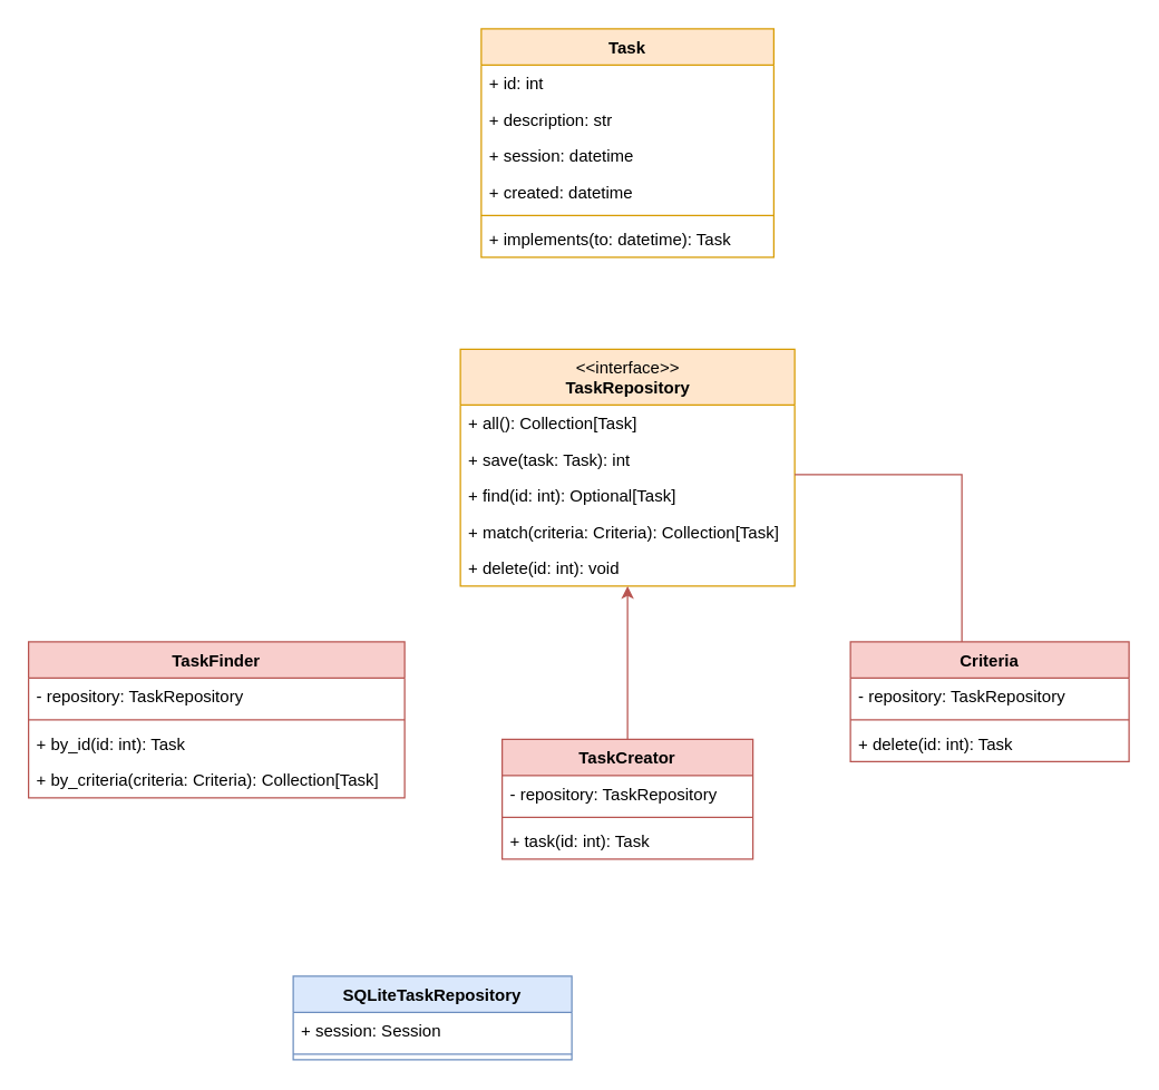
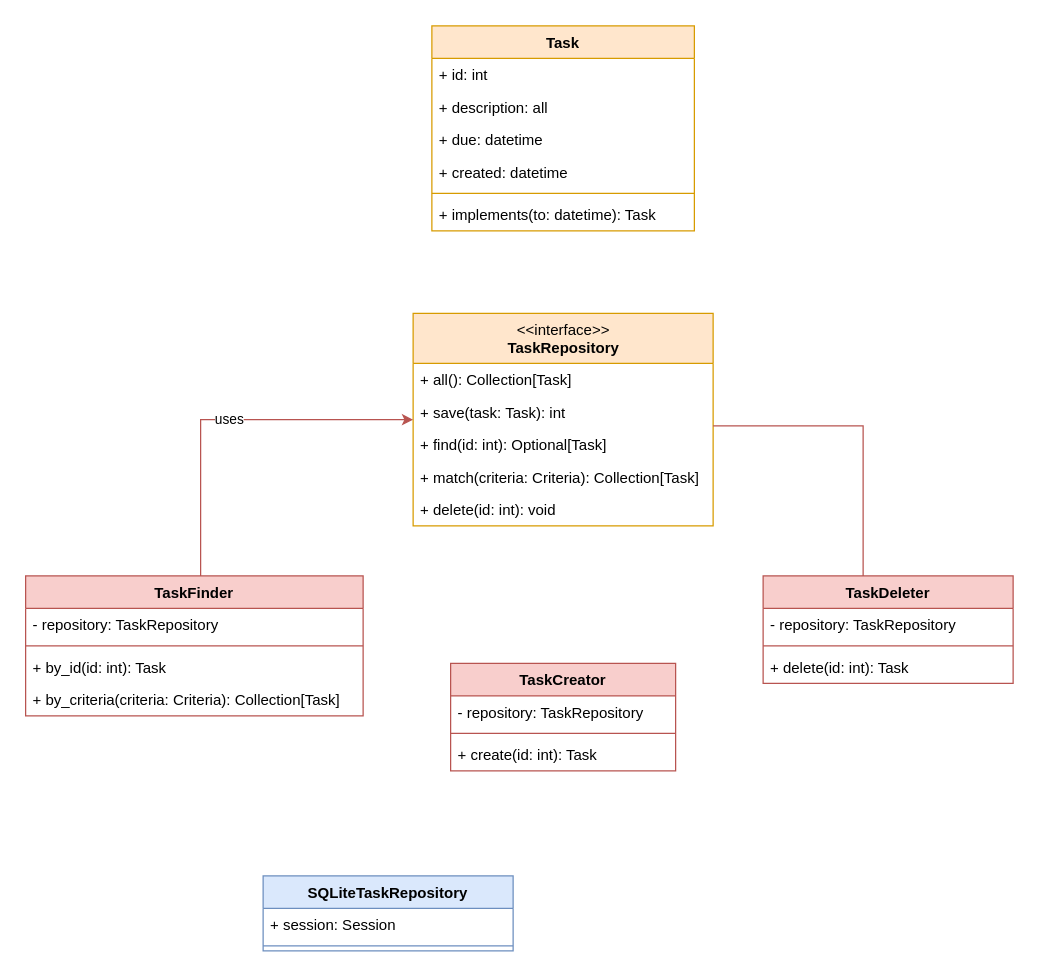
- <mxCell id="4" value="+ description: str" style="text;strokeColor=none;fillColor=none;align=left;verticalAlign=top;spacingLeft=4;spacingRight=4;overflow=hidden;rotatable=0;points=[[0,0.5],[1,0.5]];portConstraint=eastwest;" parent="2" vertex="1"><mxGeometry y="52" width="210" height="26" as="geometry" /></mxCell>
+ <mxCell id="4" value="+ description: all" style="text;strokeColor=none;fillColor=none;align=left;verticalAlign=top;spacingLeft=4;spacingRight=4;overflow=hidden;rotatable=0;points=[[0,0.5],[1,0.5]];portConstraint=eastwest;" parent="2" vertex="1"><mxGeometry y="52" width="210" height="26" as="geometry" /></mxCell>
- <mxCell id="5" value="+ session: datetime" style="text;strokeColor=none;fillColor=none;align=left;verticalAlign=top;spacingLeft=4;spacingRight=4;overflow=hidden;rotatable=0;points=[[0,0.5],[1,0.5]];portConstraint=eastwest;" parent="2" vertex="1"><mxGeometry y="78" width="210" height="26" as="geometry" /></mxCell>
+ <mxCell id="5" value="+ due: datetime" style="text;strokeColor=none;fillColor=none;align=left;verticalAlign=top;spacingLeft=4;spacingRight=4;overflow=hidden;rotatable=0;points=[[0,0.5],[1,0.5]];portConstraint=eastwest;" parent="2" vertex="1"><mxGeometry y="78" width="210" height="26" as="geometry" /></mxCell>
+ <mxCell id="15" value="uses" style="edgeStyle=orthogonalEdgeStyle;rounded=0;orthogonalLoop=1;jettySize=auto;html=1;fillColor=#f8cecc;strokeColor=#b85450;" parent="1" source="16" target="9" edge="1"><mxGeometry relative="1" as="geometry"><Array as="points"><mxPoint x="160" y="335" /></Array></mxGeometry></mxCell>
- <mxCell id="22" value="Criteria" style="swimlane;fontStyle=1;align=center;verticalAlign=top;childLayout=stackLayout;horizontal=1;startSize=26;horizontalStack=0;resizeParent=1;resizeParentMax=0;resizeLast=0;collapsible=1;marginBottom=0;fillColor=#f8cecc;strokeColor=#b85450;" parent="1" vertex="1"><mxGeometry x="610" y="460" width="200" height="86" as="geometry" /></mxCell>
+ <mxCell id="22" value="TaskDeleter" style="swimlane;fontStyle=1;align=center;verticalAlign=top;childLayout=stackLayout;horizontal=1;startSize=26;horizontalStack=0;resizeParent=1;resizeParentMax=0;resizeLast=0;collapsible=1;marginBottom=0;fillColor=#f8cecc;strokeColor=#b85450;" parent="1" vertex="1"><mxGeometry x="610" y="460" width="200" height="86" as="geometry" /></mxCell>
- <mxCell id="26" style="edgeStyle=orthogonalEdgeStyle;rounded=0;orthogonalLoop=1;jettySize=auto;html=1;fillColor=#f8cecc;strokeColor=#b85450;" parent="1" source="27" target="9" edge="1"><mxGeometry relative="1" as="geometry"><Array as="points"><mxPoint x="450" y="460" /><mxPoint x="450" y="460" /></Array></mxGeometry></mxCell>
- <mxCell id="30" value="+ task(id: int): Task" style="text;strokeColor=none;fillColor=none;align=left;verticalAlign=top;spacingLeft=4;spacingRight=4;overflow=hidden;rotatable=0;points=[[0,0.5],[1,0.5]];portConstraint=eastwest;" parent="27" vertex="1"><mxGeometry y="60" width="180" height="26" as="geometry" /></mxCell>
+ <mxCell id="30" value="+ create(id: int): Task" style="text;strokeColor=none;fillColor=none;align=left;verticalAlign=top;spacingLeft=4;spacingRight=4;overflow=hidden;rotatable=0;points=[[0,0.5],[1,0.5]];portConstraint=eastwest;" parent="27" vertex="1"><mxGeometry y="60" width="180" height="26" as="geometry" /></mxCell>
